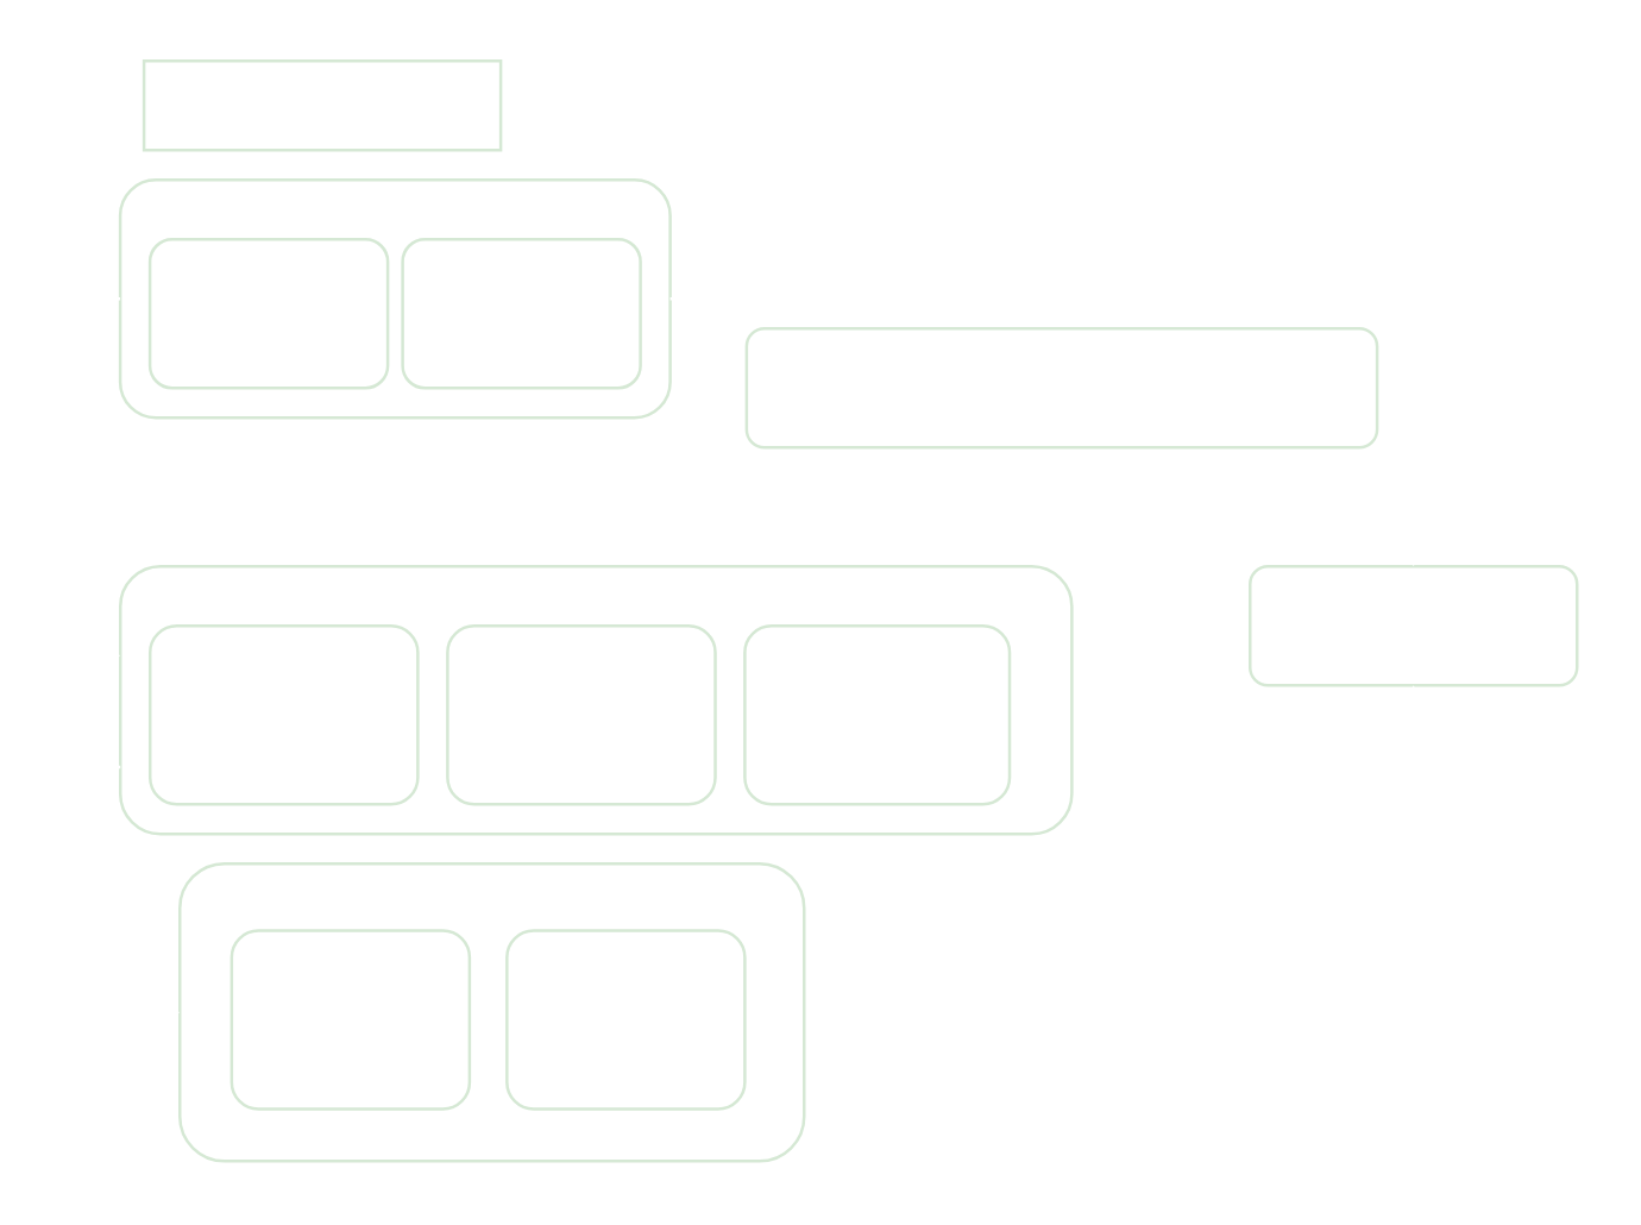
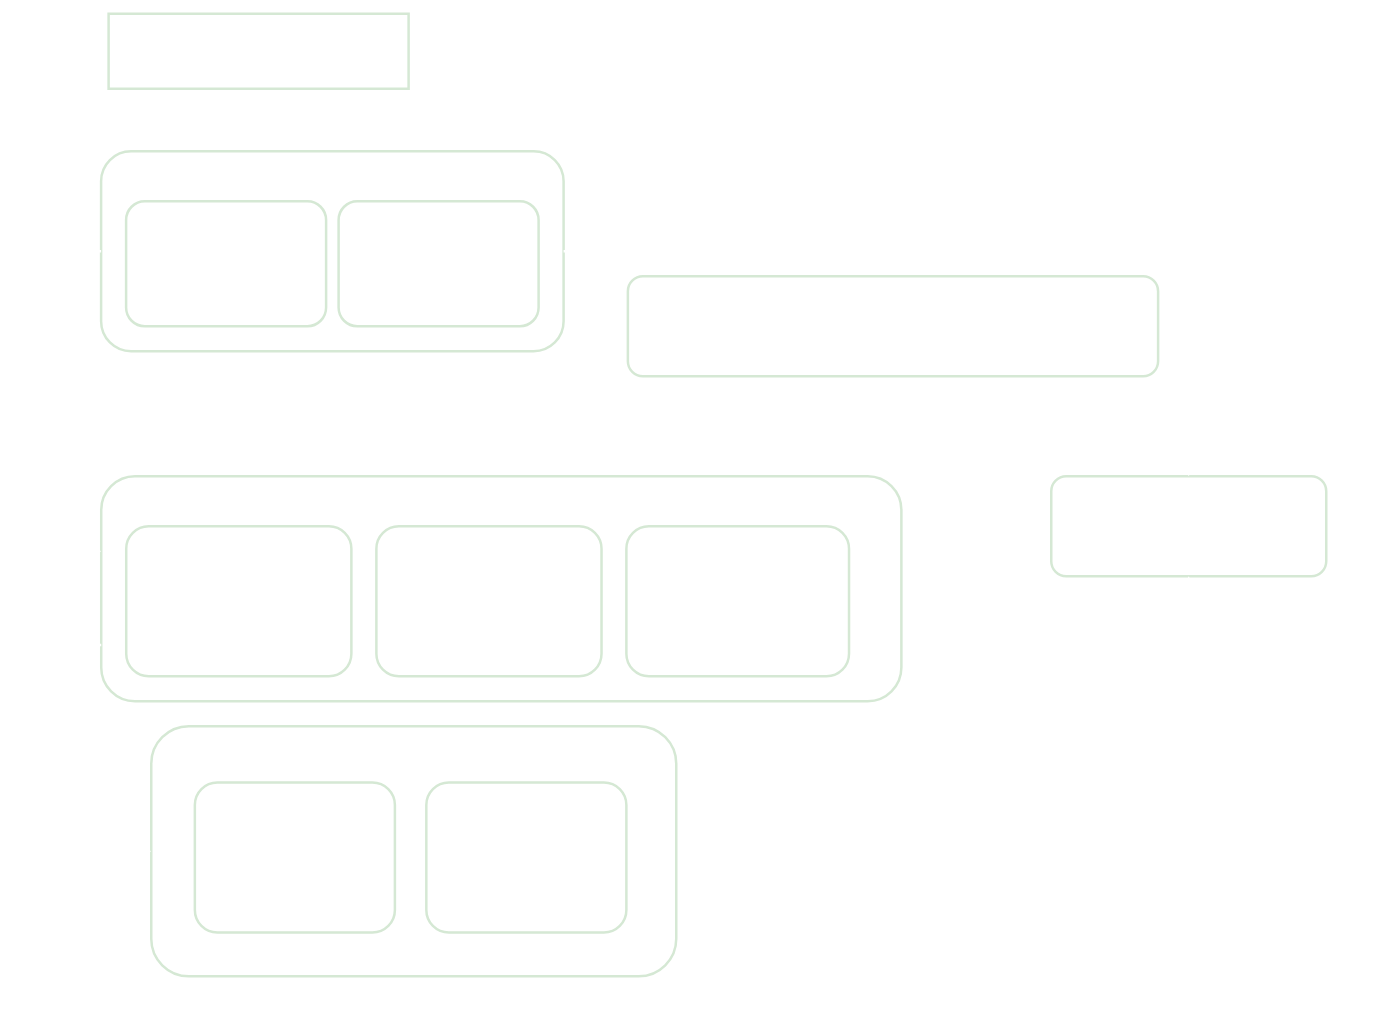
- <mxCell id="4" value="&lt;font face=&quot;Calibri Light&quot; style=&quot;font-size: 15px&quot;&gt;Introduzione&lt;/font&gt;" style="rounded=0;whiteSpace=wrap;html=1;fillColor=none;strokeColor=#D5E8D4;fontColor=#FFFFFF;" parent="1" vertex="1"><mxGeometry x="47.94" y="20" width="120" height="30" as="geometry" /></mxCell>
+ <mxCell id="4" value="&lt;font face=&quot;Calibri Light&quot; style=&quot;font-size: 15px&quot;&gt;Introduzione&lt;/font&gt;" style="rounded=0;whiteSpace=wrap;html=1;fillColor=none;strokeColor=#D5E8D4;fontColor=#FFFFFF;" parent="1" vertex="1"><mxGeometry x="42.94" y="5" width="120" height="30" as="geometry" /></mxCell>
